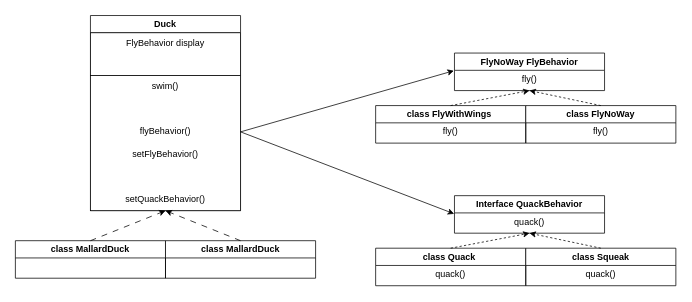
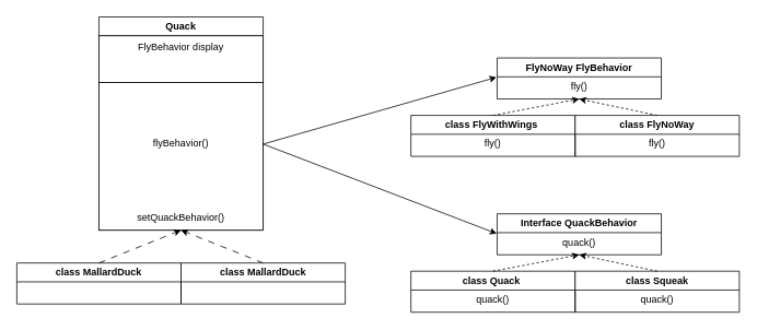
- <mxCell id="2" value="Duck" style="swimlane;whiteSpace=wrap;html=1;" parent="1" vertex="1"><mxGeometry x="120" y="20" width="200" height="260" as="geometry"><mxRectangle x="120" y="120" width="140" height="20" as="alternateBounds" /></mxGeometry></mxCell>
+ <mxCell id="2" value="Quack" style="swimlane;whiteSpace=wrap;html=1;" parent="1" vertex="1"><mxGeometry x="120" y="20" width="200" height="260" as="geometry"><mxRectangle x="120" y="120" width="140" height="20" as="alternateBounds" /></mxGeometry></mxCell>
- <mxCell id="6" value="swim()" style="text;html=1;strokeColor=none;fillColor=none;align=center;verticalAlign=middle;whiteSpace=wrap;rounded=0;" parent="2" vertex="1"><mxGeometry y="80" width="200" height="30" as="geometry" /></mxCell>
- <mxCell id="8" value="setFlyBehavior()" style="text;html=1;strokeColor=none;fillColor=none;align=center;verticalAlign=middle;whiteSpace=wrap;rounded=0;" parent="2" vertex="1"><mxGeometry y="170" width="200" height="30" as="geometry" /></mxCell>
